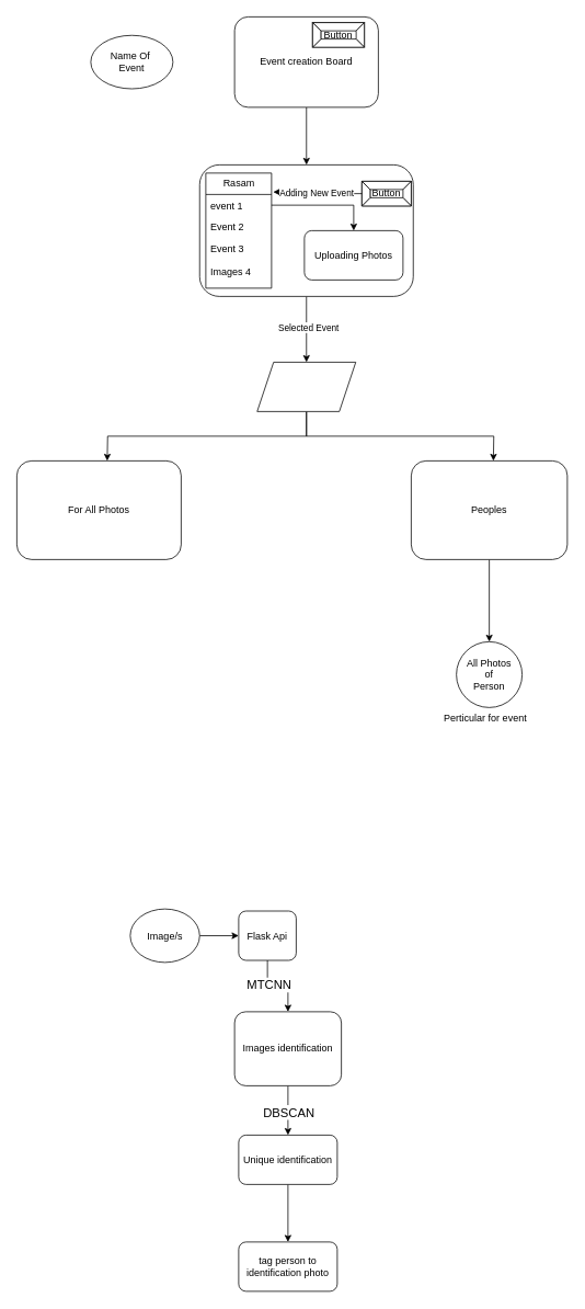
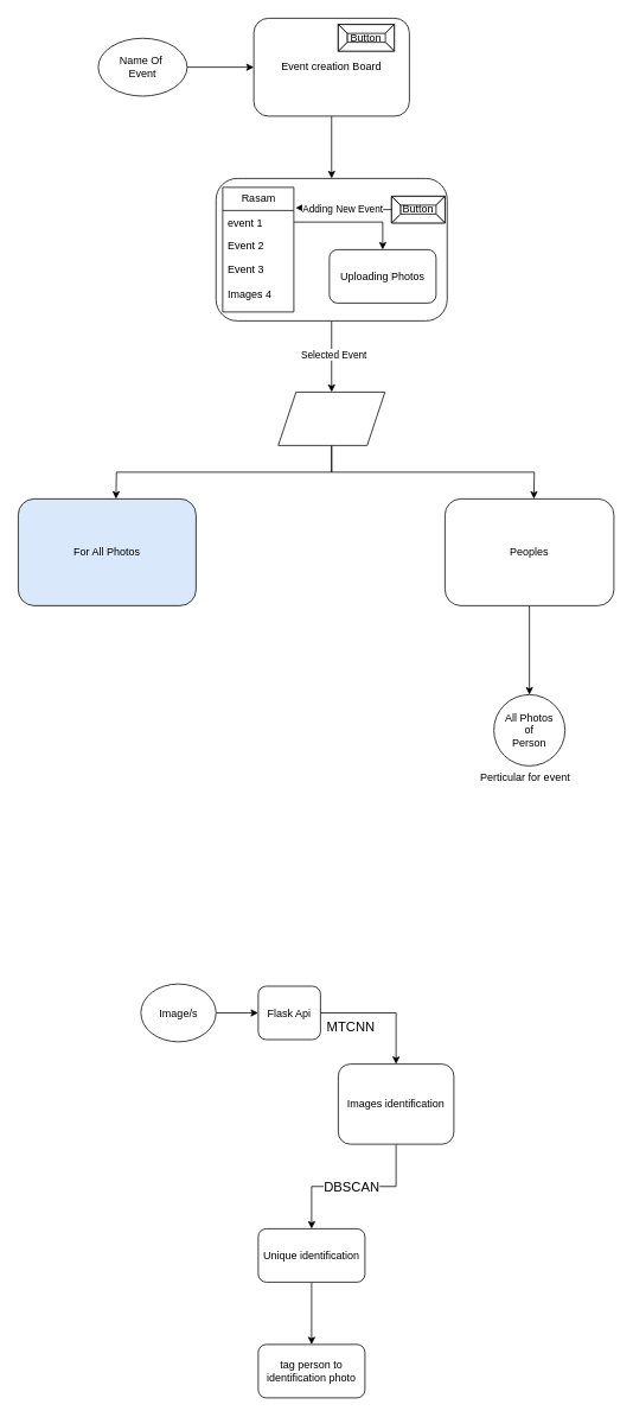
+ <mxCell id="4" style="edgeStyle=orthogonalEdgeStyle;rounded=0;orthogonalLoop=1;jettySize=auto;html=1;exitX=1;exitY=0.5;exitDx=0;exitDy=0;entryX=0;entryY=0.5;entryDx=0;entryDy=0;" parent="1" source="5" target="3" edge="1"><mxGeometry relative="1" as="geometry" /></mxCell>
- <mxCell id="22" value="For All Photos" style="rounded=1;whiteSpace=wrap;html=1;" parent="1" vertex="1"><mxGeometry x="20" y="560" width="200" height="120" as="geometry" /></mxCell>
+ <mxCell id="22" value="For All Photos" style="rounded=1;whiteSpace=wrap;html=1;fillColor=#dae8fc;" parent="1" vertex="1"><mxGeometry x="20" y="560" width="200" height="120" as="geometry" /></mxCell>
- <mxCell id="34" value="Images identification" style="rounded=1;whiteSpace=wrap;html=1;" parent="1" vertex="1"><mxGeometry x="285" y="1230" width="130" height="90" as="geometry" /></mxCell>
+ <mxCell id="34" value="Images identification" style="rounded=1;whiteSpace=wrap;html=1;" parent="1" vertex="1"><mxGeometry x="380" y="1195" width="130" height="90" as="geometry" /></mxCell>
